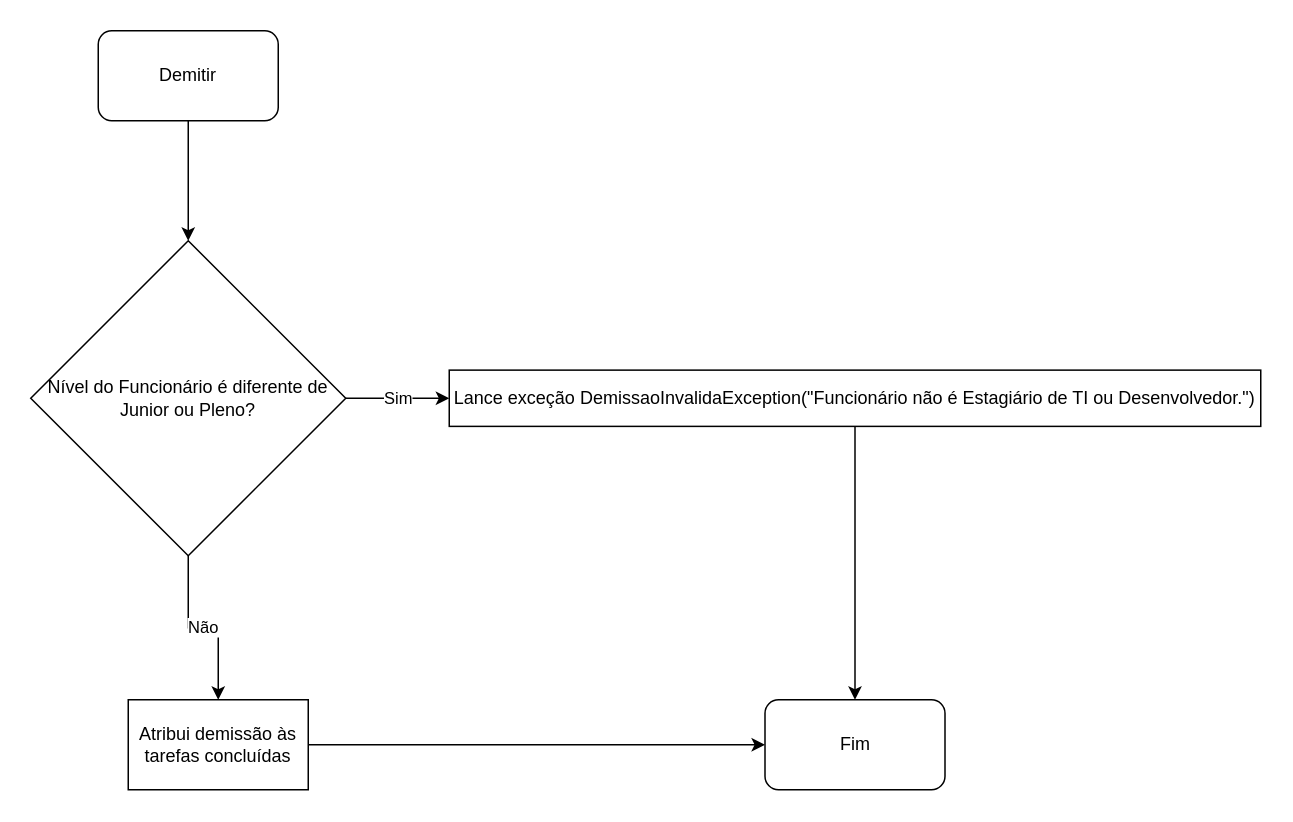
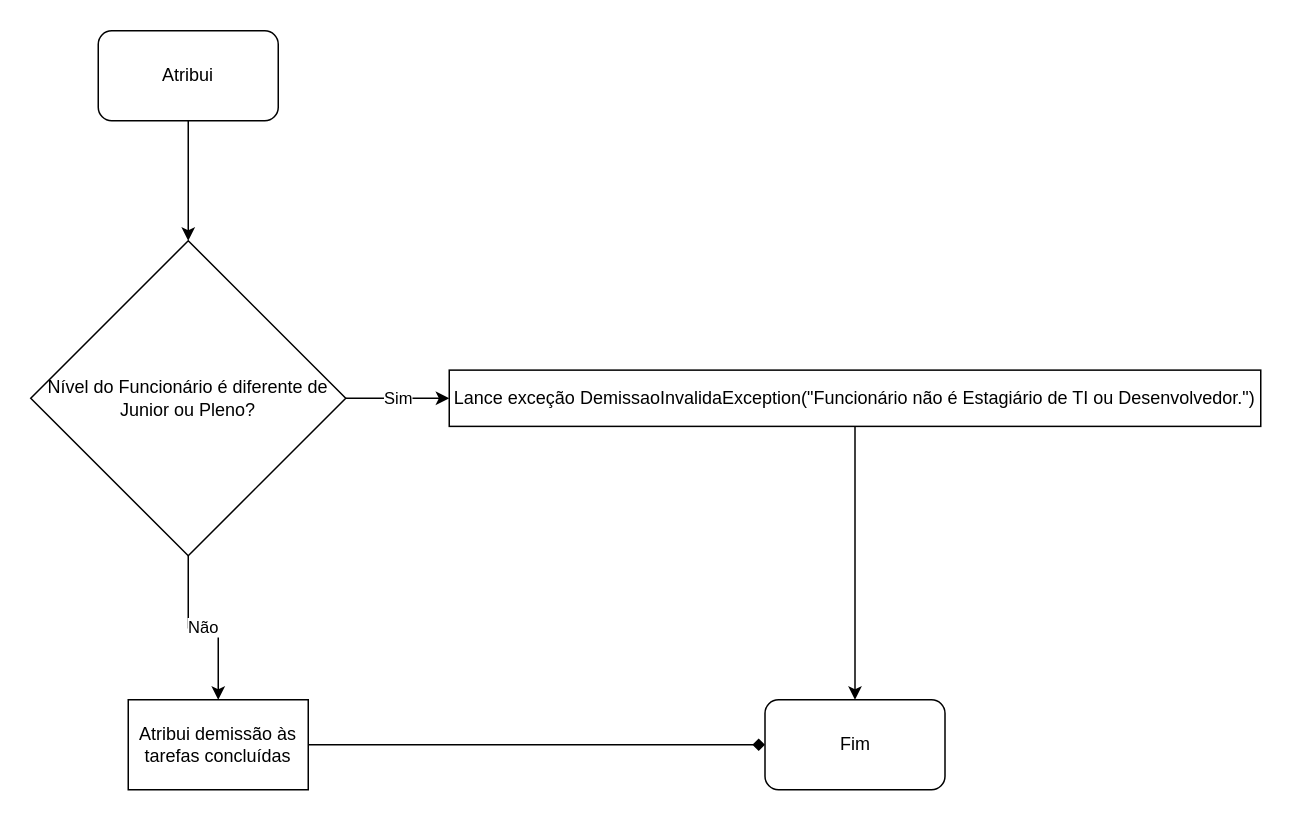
- <mxCell id="3" value="Demitir" style="rounded=1;whiteSpace=wrap;html=1;" parent="1" vertex="1"><mxGeometry x="65" width="120" height="60" as="geometry" y="20" /></mxCell>
+ <mxCell id="3" value="Atribui" style="rounded=1;whiteSpace=wrap;html=1;" parent="1" vertex="1"><mxGeometry x="65" width="120" height="60" as="geometry" y="20" /></mxCell>
- <mxCell id="9" style="edgeStyle=orthogonalEdgeStyle;rounded=0;orthogonalLoop=1;jettySize=auto;html=1;entryX=0;entryY=0.5;entryDx=0;entryDy=0;" parent="1" source="10" target="11" edge="1"><mxGeometry relative="1" as="geometry" /></mxCell>
+ <mxCell id="9" style="edgeStyle=orthogonalEdgeStyle;rounded=0;orthogonalLoop=1;jettySize=auto;html=1;entryX=0;entryY=0.5;entryDx=0;entryDy=0;endArrow=diamond;" parent="1" source="10" target="11" edge="1"><mxGeometry relative="1" as="geometry" /></mxCell>
